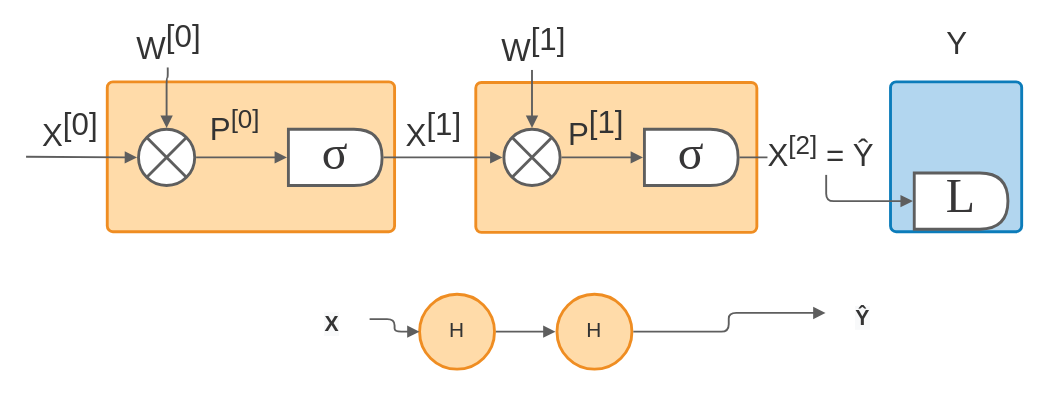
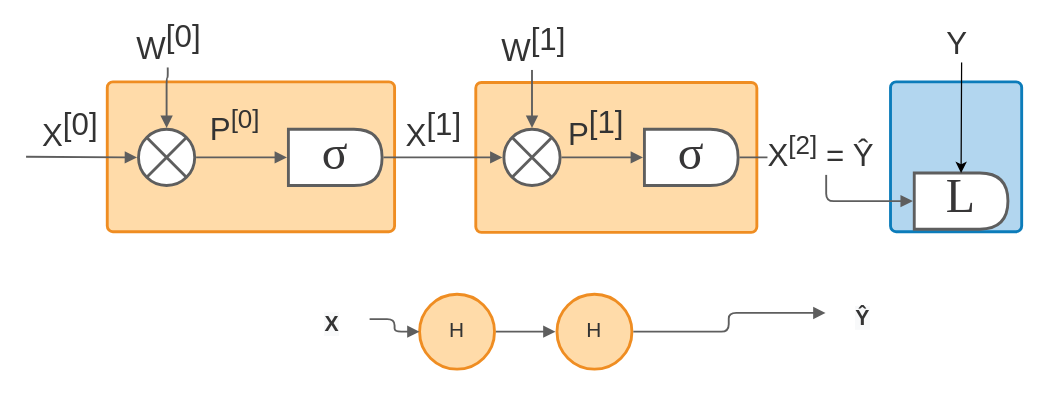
+ <mxCell id="34" value="" style="edgeStyle=orthogonalEdgeStyle;rounded=0;orthogonalLoop=1;jettySize=auto;html=1;fontFamily=Helvetica;fontSize=25;entryX=0.5;entryY=0;entryDx=0;entryDy=0;" edge="1" parent="1" source="35" target="23"><mxGeometry relative="1" as="geometry"><Array as="points"><mxPoint x="769" y="30" /><mxPoint x="769" y="67" /></Array></mxGeometry></mxCell>
